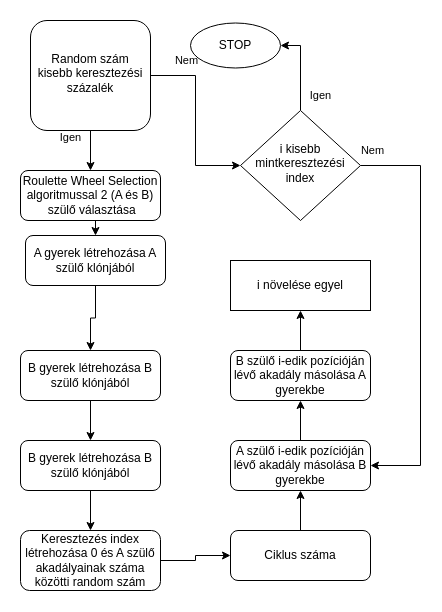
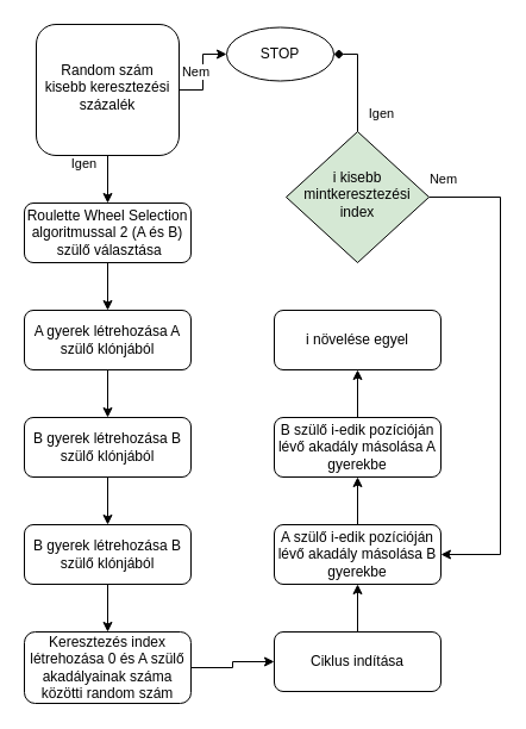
- <mxCell id="22" value="Igen" style="edgeStyle=orthogonalEdgeStyle;rounded=0;orthogonalLoop=1;jettySize=auto;html=1;exitX=0.5;exitY=0;exitDx=0;exitDy=0;entryX=1;entryY=0.5;entryDx=0;entryDy=0;" parent="1" source="24" target="13" edge="1"><mxGeometry x="-0.636" y="-20" relative="1" as="geometry"><mxPoint as="offset" /></mxGeometry></mxCell>
+ <mxCell id="22" value="Igen" style="edgeStyle=orthogonalEdgeStyle;rounded=0;orthogonalLoop=1;jettySize=auto;html=1;exitX=0.5;exitY=0;exitDx=0;exitDy=0;entryX=1;entryY=0.5;entryDx=0;entryDy=0;endArrow=diamond;" parent="1" source="24" target="13" edge="1"><mxGeometry x="-0.636" y="-20" relative="1" as="geometry"><mxPoint as="offset" /></mxGeometry></mxCell>
- <mxCell id="5" value="Nem" style="edgeStyle=orthogonalEdgeStyle;rounded=0;orthogonalLoop=1;jettySize=auto;html=1;exitX=1;exitY=0.5;exitDx=0;exitDy=0;" parent="1" source="6" target="24" edge="1"><mxGeometry x="-0.6" y="15" relative="1" as="geometry"><mxPoint x="200" y="75" as="targetPoint" /><mxPoint as="offset" /></mxGeometry></mxCell>
+ <mxCell id="5" value="Nem" style="edgeStyle=orthogonalEdgeStyle;rounded=0;orthogonalLoop=1;jettySize=auto;html=1;exitX=1;exitY=0.5;exitDx=0;exitDy=0;entryX=0;entryY=0.5;entryDx=0;entryDy=0;" parent="1" source="6" target="13" edge="1"><mxGeometry x="-0.6" y="15" relative="1" as="geometry"><mxPoint x="200" y="75" as="targetPoint" /><mxPoint as="offset" /></mxGeometry></mxCell>
- <mxCell id="24" value="i kisebb mintkeresztezési index" style="rhombus;whiteSpace=wrap;html=1;shadow=0;fontFamily=Helvetica;fontSize=12;align=center;strokeWidth=1;spacing=6;spacingTop=-4;" parent="1" vertex="1"><mxGeometry x="240" y="110" width="120" height="110" as="geometry" /></mxCell>
+ <mxCell id="24" value="i kisebb mintkeresztezési index" style="rhombus;whiteSpace=wrap;html=1;shadow=0;fontFamily=Helvetica;fontSize=12;align=center;strokeWidth=1;spacing=6;spacingTop=-4;fillColor=#d5e8d4;" parent="1" vertex="1"><mxGeometry x="240" y="110" width="120" height="110" as="geometry" /></mxCell>
- <mxCell id="8" value="A gyerek létrehozása A szülő klónjából" style="rounded=1;whiteSpace=wrap;html=1;fontSize=12;glass=0;strokeWidth=1;shadow=0;" parent="1" vertex="1"><mxGeometry x="25" y="235" width="140" height="50" as="geometry" /></mxCell>
+ <mxCell id="8" value="A gyerek létrehozása A szülő klónjából" style="rounded=1;whiteSpace=wrap;html=1;fontSize=12;glass=0;strokeWidth=1;shadow=0;" parent="1" vertex="1"><mxGeometry y="260" width="140" height="50" as="geometry" x="20" /></mxCell>
- <mxCell id="25" value="i növelése egyel" style="whiteSpace=wrap;html=1;fontSize=12;glass=0;strokeWidth=1;shadow=0;rounded=0;" parent="1" vertex="1"><mxGeometry x="230" y="260" width="140" height="50" as="geometry" /></mxCell>
+ <mxCell id="25" value="i növelése egyel" style="rounded=1;whiteSpace=wrap;html=1;fontSize=12;glass=0;strokeWidth=1;shadow=0;" parent="1" vertex="1"><mxGeometry x="230" y="260" width="140" height="50" as="geometry" /></mxCell>
- <mxCell id="17" value="Ciklus száma" style="rounded=1;whiteSpace=wrap;html=1;fontSize=12;glass=0;strokeWidth=1;shadow=0;" parent="1" vertex="1"><mxGeometry x="230" y="530" width="140" height="50" as="geometry" /></mxCell>
+ <mxCell id="17" value="Ciklus indítása" style="rounded=1;whiteSpace=wrap;html=1;fontSize=12;glass=0;strokeWidth=1;shadow=0;" parent="1" vertex="1"><mxGeometry x="230" y="530" width="140" height="50" as="geometry" /></mxCell>
